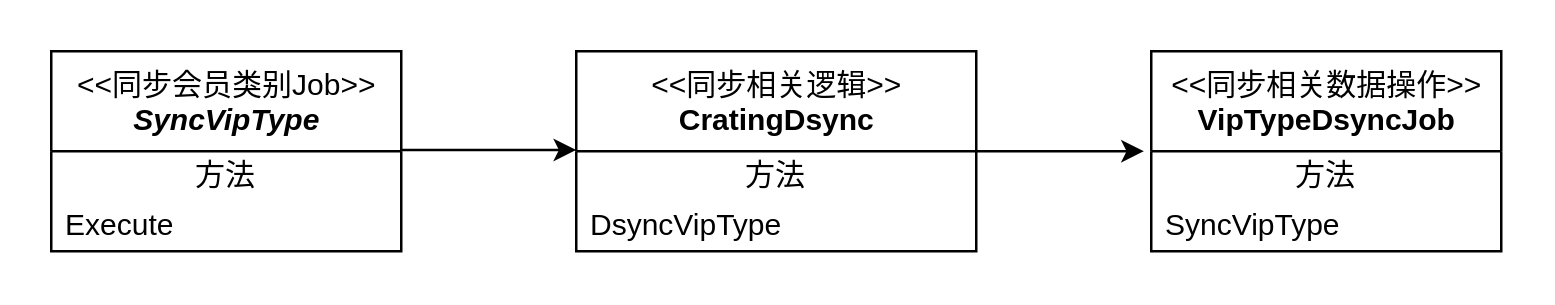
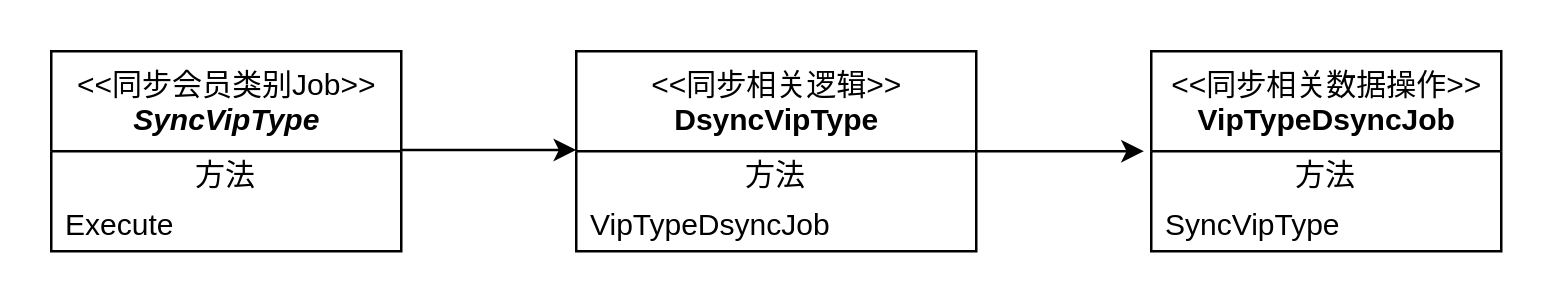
- <mxCell id="5" value="&amp;lt;&amp;lt;同步相关逻辑&amp;gt;&amp;gt;&lt;br&gt;&lt;b&gt;CratingDsync&lt;/b&gt;" style="swimlane;fontStyle=0;align=center;verticalAlign=top;childLayout=stackLayout;horizontal=1;startSize=40;horizontalStack=0;resizeParent=1;resizeParentMax=0;resizeLast=0;collapsible=0;marginBottom=0;html=1;" vertex="1" parent="1"><mxGeometry x="230" y="20" width="160" height="80" as="geometry" /></mxCell>
+ <mxCell id="5" value="&amp;lt;&amp;lt;同步相关逻辑&amp;gt;&amp;gt;&lt;br&gt;&lt;b&gt;DsyncVipType&lt;/b&gt;" style="swimlane;fontStyle=0;align=center;verticalAlign=top;childLayout=stackLayout;horizontal=1;startSize=40;horizontalStack=0;resizeParent=1;resizeParentMax=0;resizeLast=0;collapsible=0;marginBottom=0;html=1;" vertex="1" parent="1"><mxGeometry x="230" y="20" width="160" height="80" as="geometry" /></mxCell>
- <mxCell id="7" value="DsyncVipType" style="text;html=1;strokeColor=none;fillColor=none;align=left;verticalAlign=middle;spacingLeft=4;spacingRight=4;overflow=hidden;rotatable=0;points=[[0,0.5],[1,0.5]];portConstraint=eastwest;" vertex="1" parent="5"><mxGeometry y="60" width="160" height="20" as="geometry" /></mxCell>
+ <mxCell id="7" value="VipTypeDsyncJob" style="text;html=1;strokeColor=none;fillColor=none;align=left;verticalAlign=middle;spacingLeft=4;spacingRight=4;overflow=hidden;rotatable=0;points=[[0,0.5],[1,0.5]];portConstraint=eastwest;" vertex="1" parent="5"><mxGeometry y="60" width="160" height="20" as="geometry" /></mxCell>
